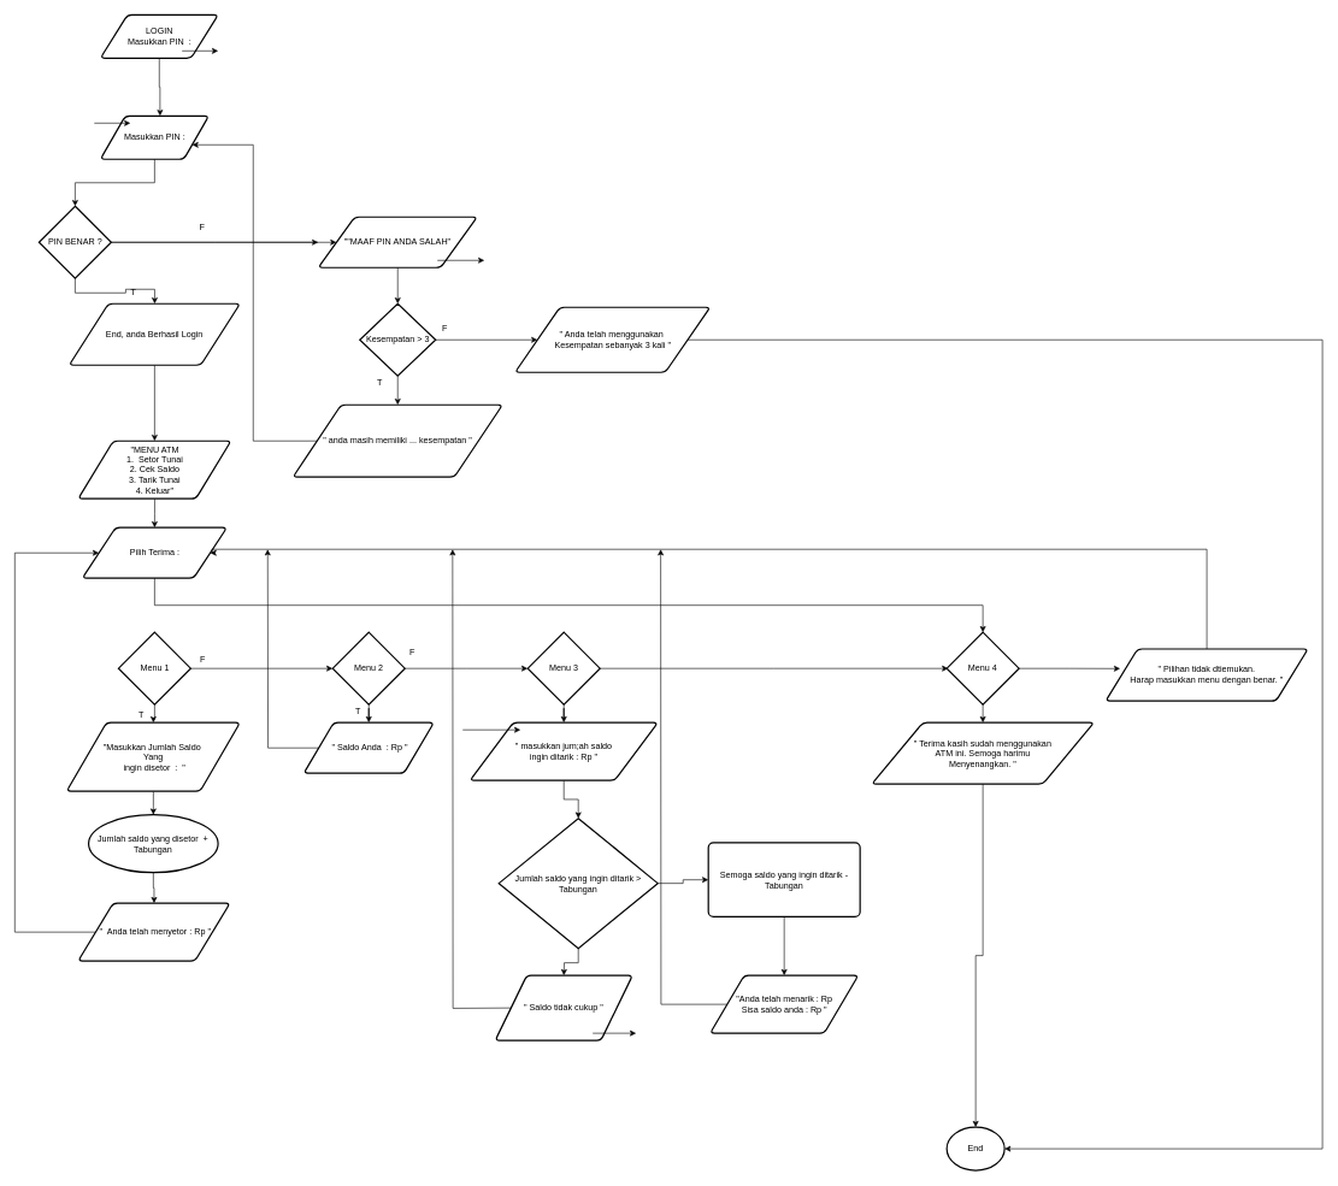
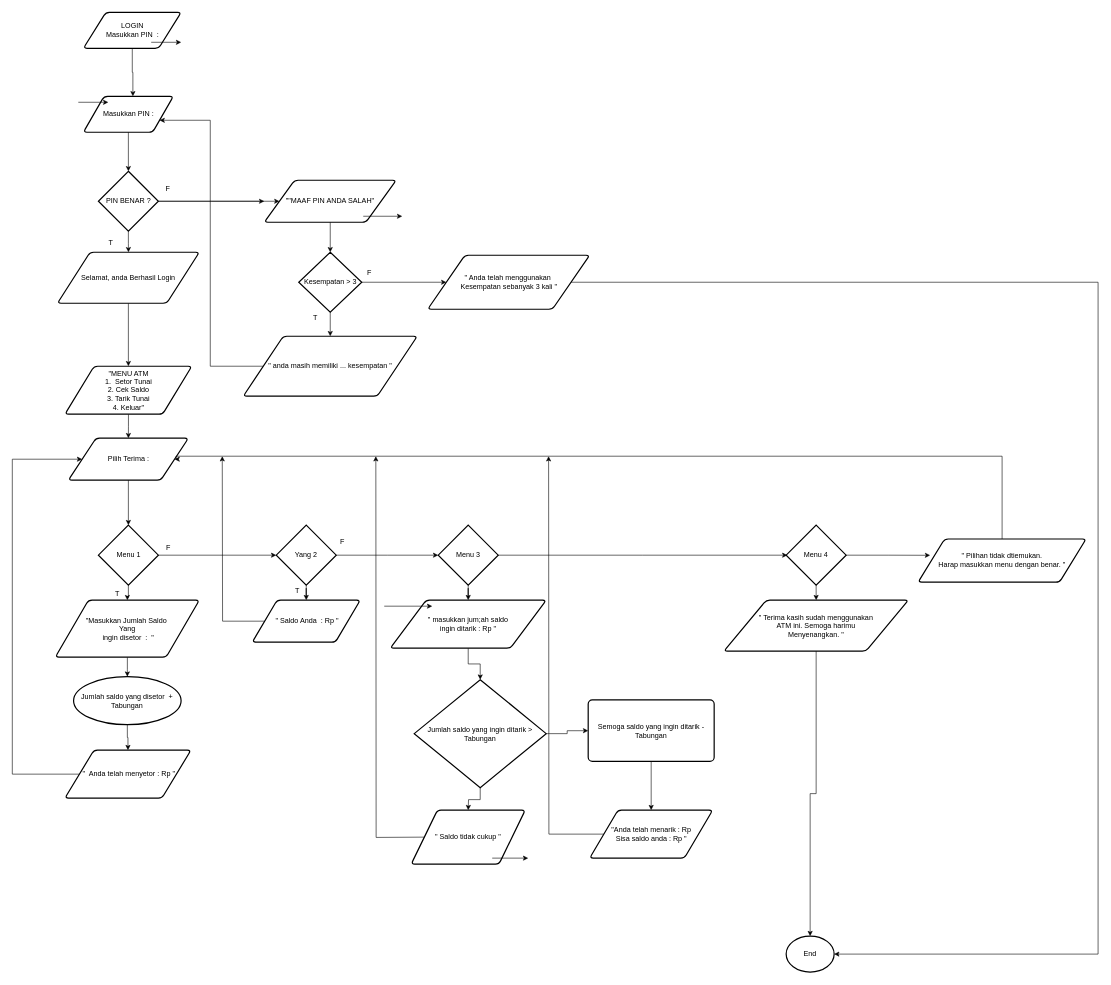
- <mxCell id="9" value="PIN BENAR ?" style="strokeWidth=2;html=1;shape=mxgraph.flowchart.decision;whiteSpace=wrap;" vertex="1" parent="1"><mxGeometry x="53.5" y="285" width="100" height="100" as="geometry" /></mxCell>
+ <mxCell id="9" value="PIN BENAR ?" style="strokeWidth=2;html=1;shape=mxgraph.flowchart.decision;whiteSpace=wrap;" vertex="1" parent="1"><mxGeometry x="163.5" y="285" width="100" height="100" as="geometry" /></mxCell>
- <mxCell id="73" value="End, anda Berhasil Login" style="shape=parallelogram;html=1;strokeWidth=2;perimeter=parallelogramPerimeter;whiteSpace=wrap;rounded=1;arcSize=12;size=0.23;" vertex="1" parent="1"><mxGeometry x="95.25" y="420" width="236.5" height="85" as="geometry" /></mxCell>
+ <mxCell id="73" value="Selamat, anda Berhasil Login" style="shape=parallelogram;html=1;strokeWidth=2;perimeter=parallelogramPerimeter;whiteSpace=wrap;rounded=1;arcSize=12;size=0.23;" vertex="1" parent="1"><mxGeometry x="95.25" y="420" width="236.5" height="85" as="geometry" /></mxCell>
- <mxCell id="37" style="edgeStyle=orthogonalEdgeStyle;rounded=0;orthogonalLoop=1;jettySize=auto;html=1;exitX=0.5;exitY=1;exitDx=0;exitDy=0;" edge="1" parent="1" source="15" target="60"><mxGeometry relative="1" as="geometry" /></mxCell>
+ <mxCell id="37" style="edgeStyle=orthogonalEdgeStyle;rounded=0;orthogonalLoop=1;jettySize=auto;html=1;exitX=0.5;exitY=1;exitDx=0;exitDy=0;entryX=0.5;entryY=0;entryDx=0;entryDy=0;entryPerimeter=0;" edge="1" parent="1" source="15" target="17"><mxGeometry relative="1" as="geometry" /></mxCell>
- <mxCell id="24" value="Menu 2" style="strokeWidth=2;html=1;shape=mxgraph.flowchart.decision;whiteSpace=wrap;" vertex="1" parent="1"><mxGeometry x="460" y="875" width="100" height="100" as="geometry" /></mxCell>
+ <mxCell id="24" value="Yang 2" style="strokeWidth=2;html=1;shape=mxgraph.flowchart.decision;whiteSpace=wrap;" vertex="1" parent="1"><mxGeometry x="460" y="875" width="100" height="100" as="geometry" /></mxCell>
